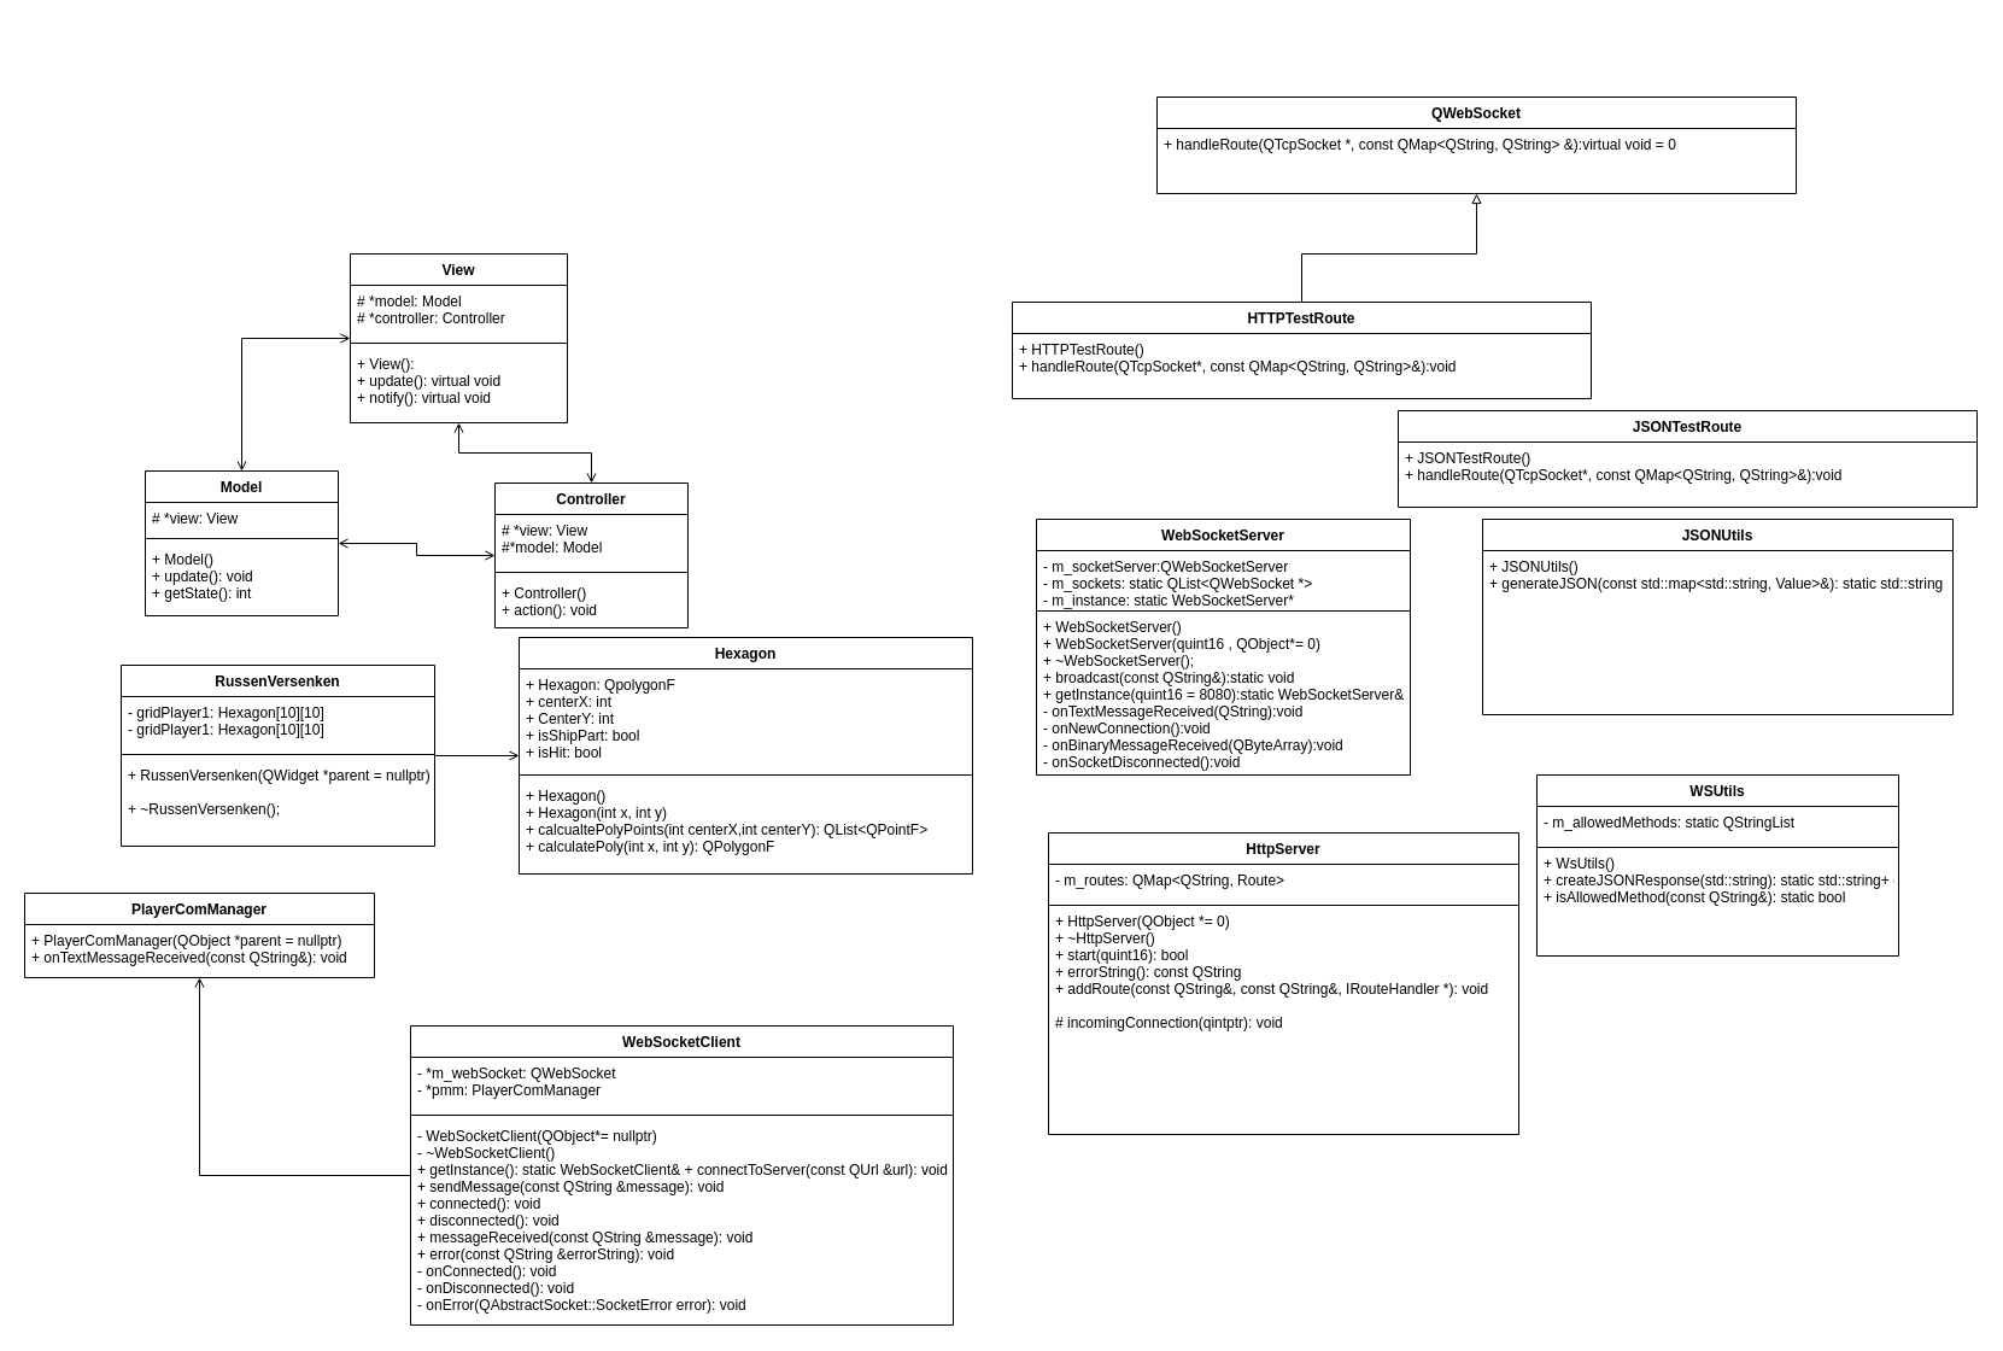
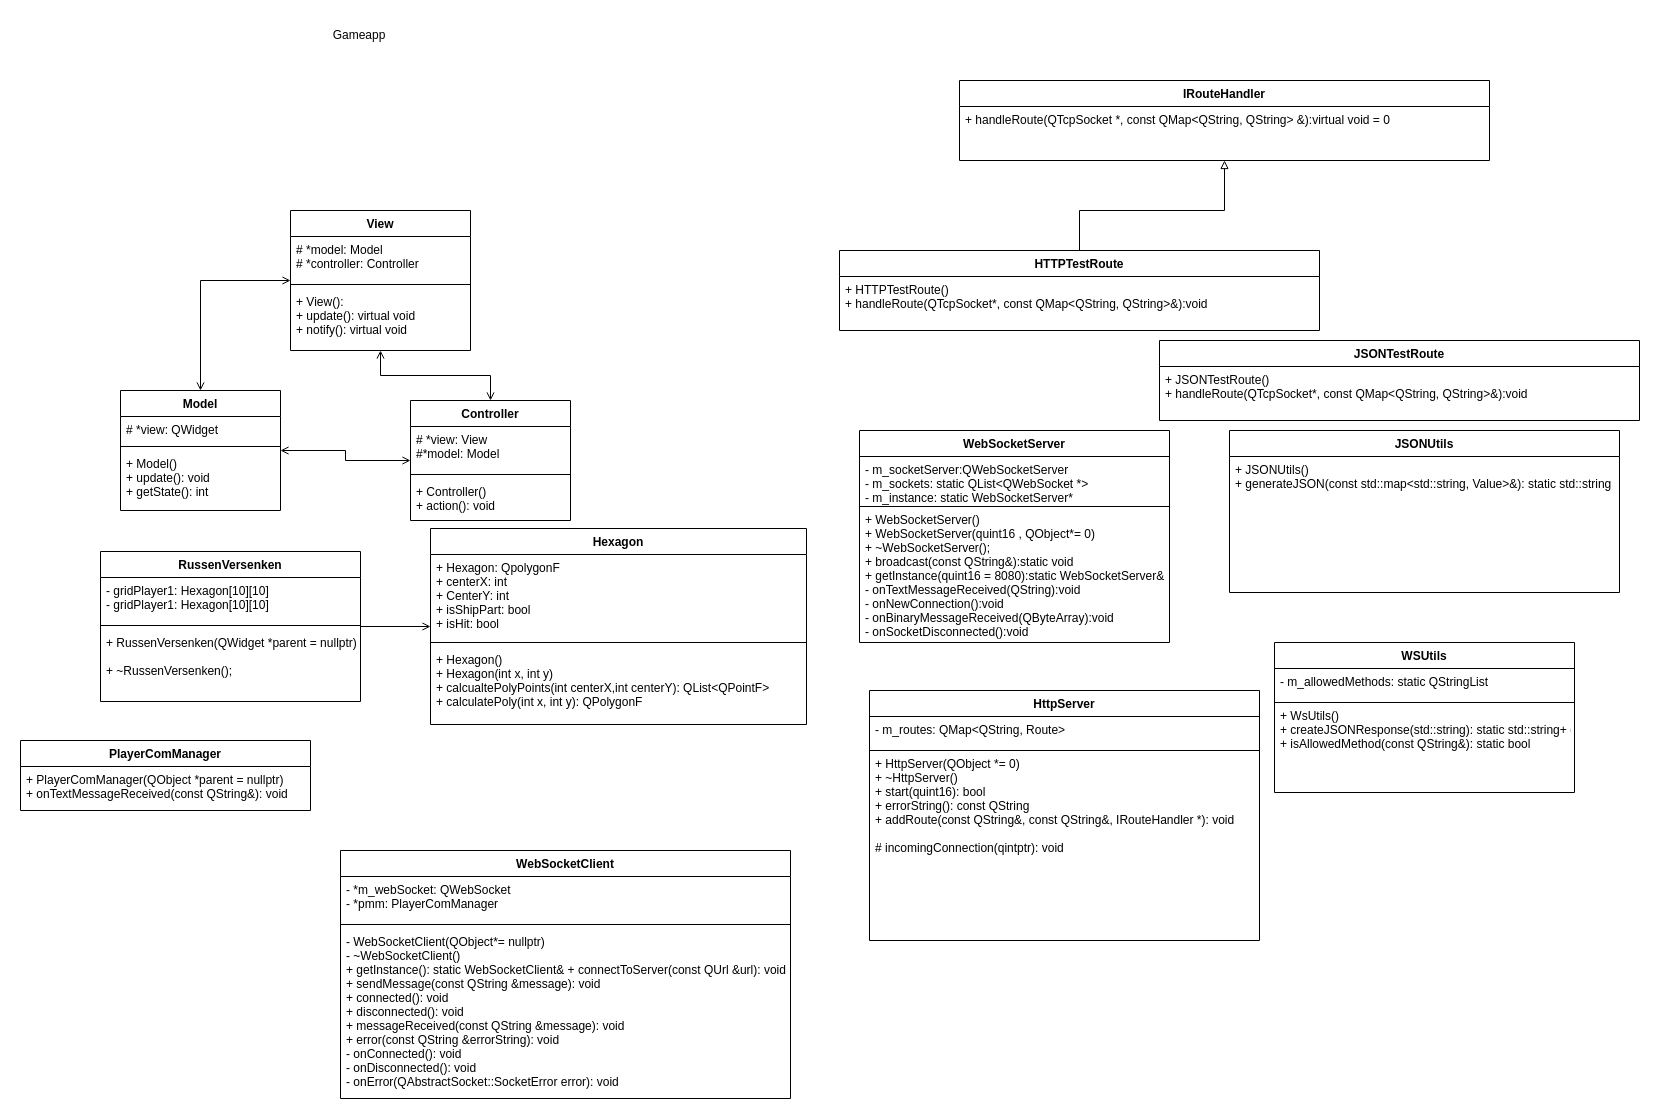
+ <mxCell id="51" value="Gameapp" style="text;html=1;strokeColor=none;fillColor=none;align=center;verticalAlign=middle;whiteSpace=wrap;rounded=0;" vertex="1" parent="1"><mxGeometry x="329" y="20" width="60" height="30" as="geometry" /></mxCell>
- <mxCell id="29" value="QWebSocket" style="swimlane;fontStyle=1;childLayout=stackLayout;horizontal=1;startSize=26;fillColor=default;horizontalStack=0;resizeParent=1;resizeParentMax=0;resizeLast=0;collapsible=1;marginBottom=0;verticalAlign=top;" parent="1" vertex="1"><mxGeometry x="959" y="80" width="530" height="80" as="geometry" /></mxCell>
+ <mxCell id="29" value="IRouteHandler" style="swimlane;fontStyle=1;childLayout=stackLayout;horizontal=1;startSize=26;fillColor=default;horizontalStack=0;resizeParent=1;resizeParentMax=0;resizeLast=0;collapsible=1;marginBottom=0;verticalAlign=top;" parent="1" vertex="1"><mxGeometry x="959" y="80" width="530" height="80" as="geometry" /></mxCell>
- <mxCell id="4" value="# *view: View &#10;&#10;&#10;&#10;&#10;&#10;" style="text;strokeColor=none;fillColor=none;align=left;verticalAlign=top;spacingLeft=4;spacingRight=4;overflow=hidden;rotatable=0;points=[[0,0.5],[1,0.5]];portConstraint=eastwest;" parent="3" vertex="1"><mxGeometry y="26" width="160" height="26" as="geometry" /></mxCell>
+ <mxCell id="4" value="# *view: QWidget &#10;&#10;&#10;&#10;&#10;&#10;" style="text;strokeColor=none;fillColor=none;align=left;verticalAlign=top;spacingLeft=4;spacingRight=4;overflow=hidden;rotatable=0;points=[[0,0.5],[1,0.5]];portConstraint=eastwest;" parent="3" vertex="1"><mxGeometry y="26" width="160" height="26" as="geometry" /></mxCell>
- <mxCell id="46" style="edgeStyle=orthogonalEdgeStyle;rounded=0;orthogonalLoop=1;jettySize=auto;html=1;exitX=0;exitY=0.5;exitDx=0;exitDy=0;endArrow=open;endFill=0;" parent="1" source="47" target="44" edge="1"><mxGeometry relative="1" as="geometry" /></mxCell>
